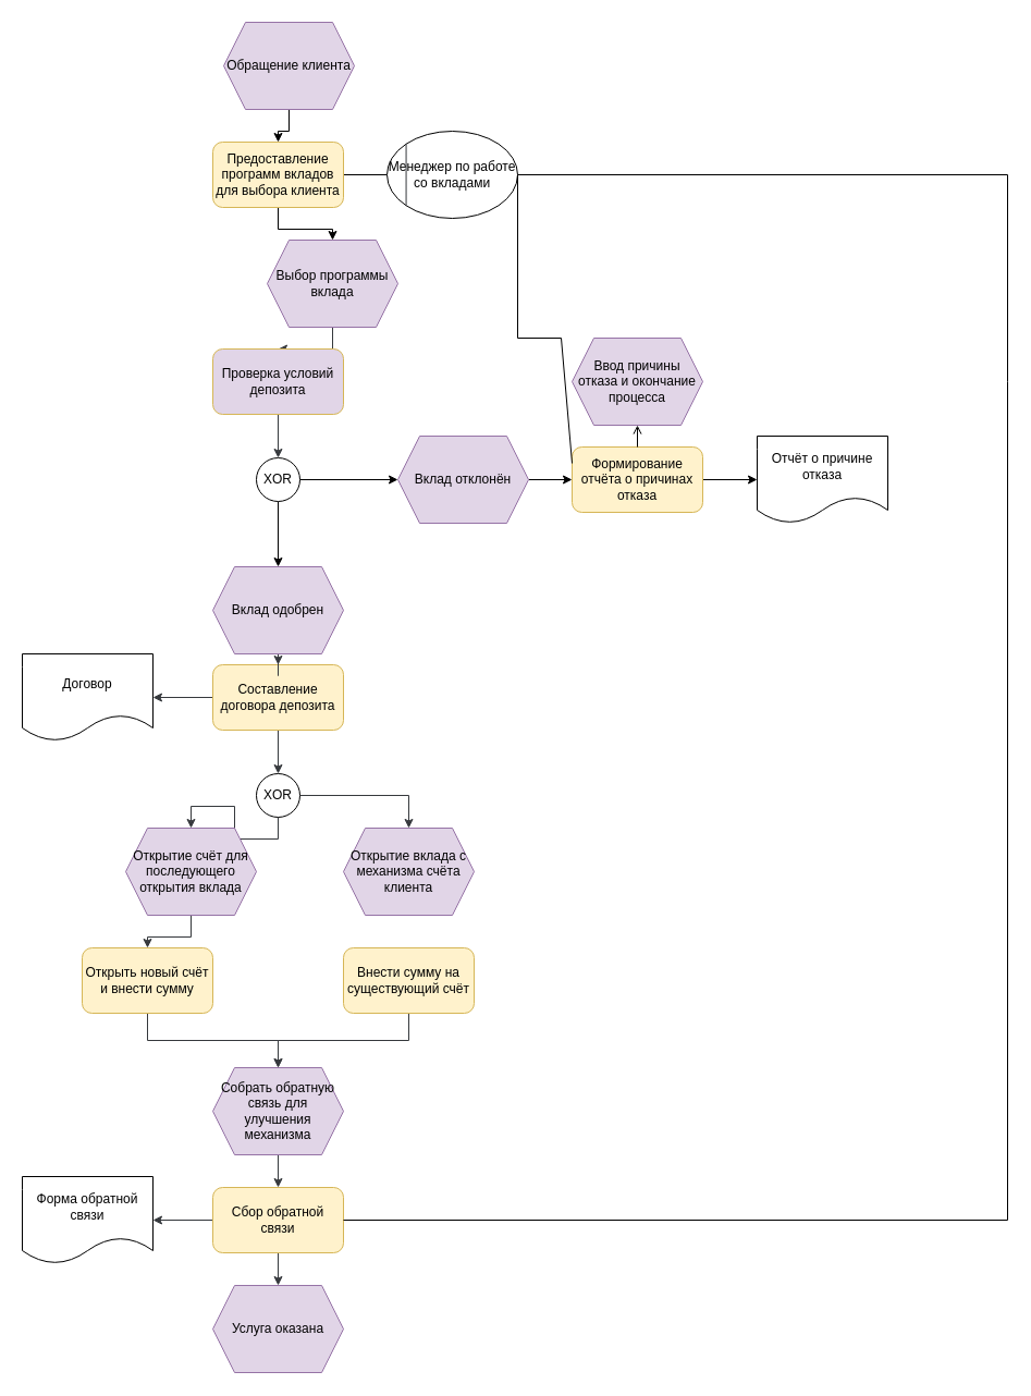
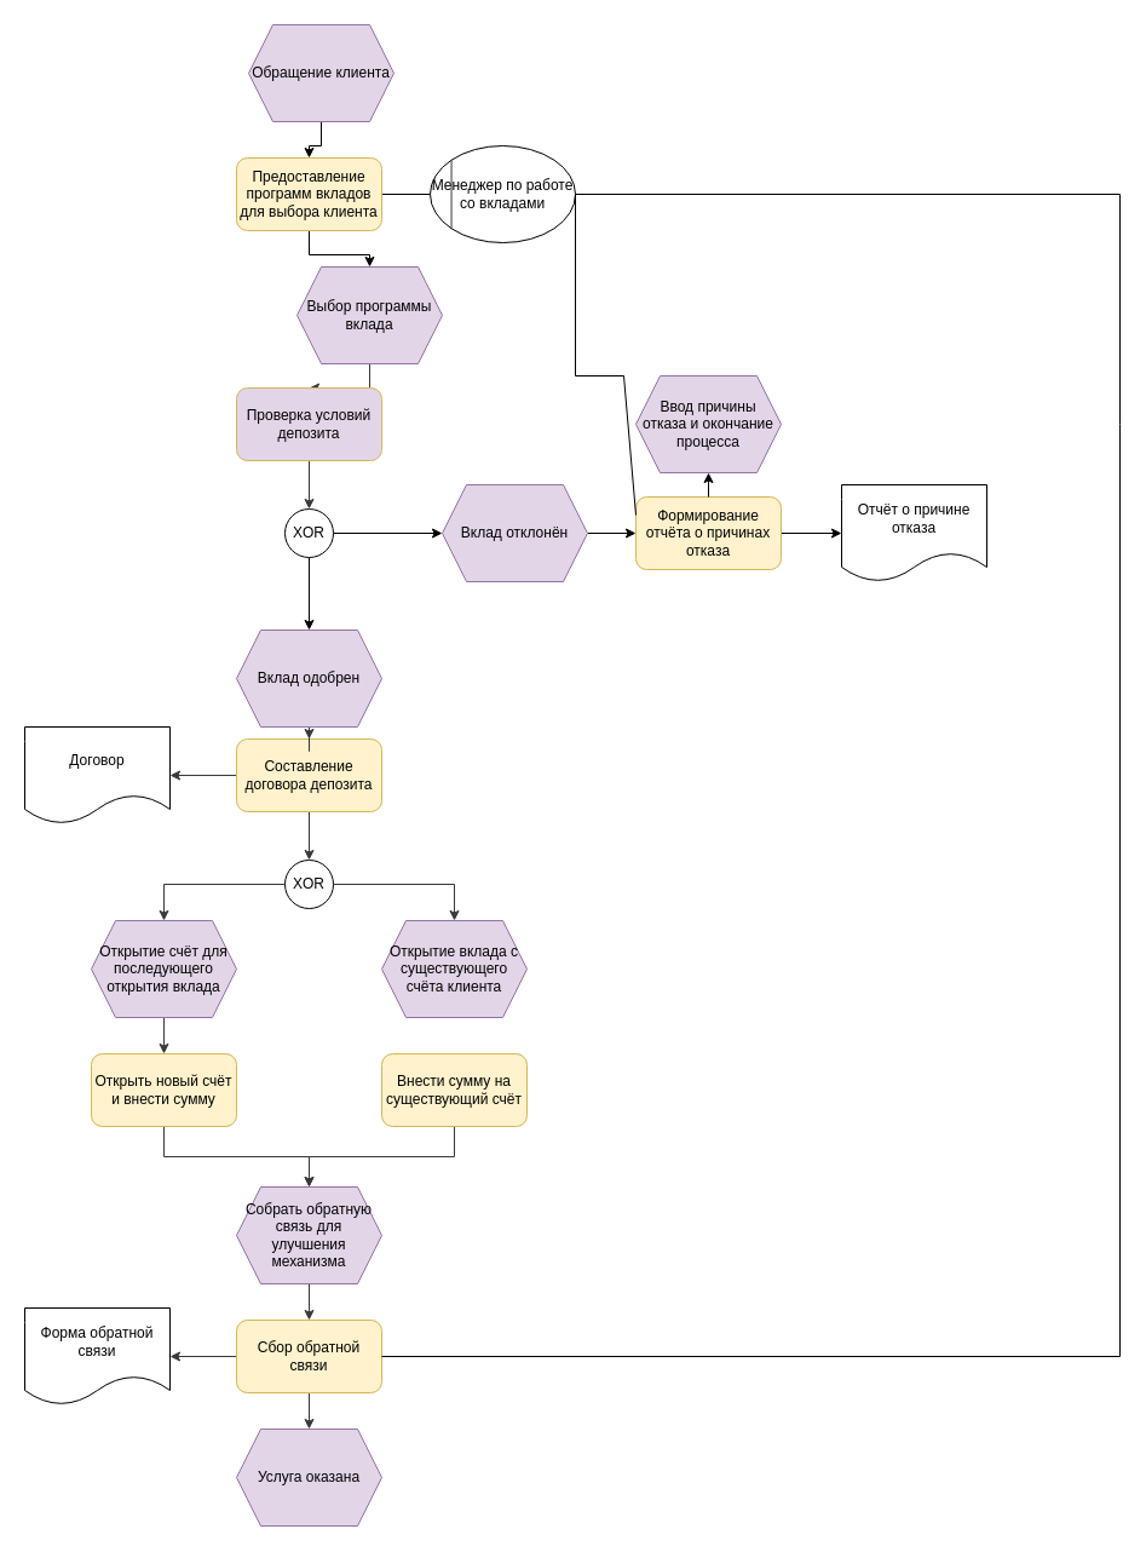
- <mxCell id="19" value="" style="endArrow=open;html=1;rounded=0;exitX=0.5;exitY=0;exitDx=0;exitDy=0;entryX=0.5;entryY=1;entryDx=0;entryDy=0;" parent="1" source="17" target="18" edge="1"><mxGeometry width="50" height="50" relative="1" as="geometry"><mxPoint x="585" y="50" as="sourcePoint" /><mxPoint x="635" y="0" as="targetPoint" /></mxGeometry></mxCell>
+ <mxCell id="19" value="" style="endArrow=classic;html=1;rounded=0;exitX=0.5;exitY=0;exitDx=0;exitDy=0;entryX=0.5;entryY=1;entryDx=0;entryDy=0;" parent="1" source="17" target="18" edge="1"><mxGeometry width="50" height="50" relative="1" as="geometry"><mxPoint x="585" y="50" as="sourcePoint" /><mxPoint x="635" y="0" as="targetPoint" /></mxGeometry></mxCell>
- <mxCell id="31" value="Открытие счёт для последующего открытия вклада" style="shape=hexagon;perimeter=hexagonPerimeter2;whiteSpace=wrap;html=1;fixedSize=1;fillColor=#e1d5e7;strokeColor=#9673a6;" vertex="1" parent="1"><mxGeometry x="115" y="760" width="120" height="80" as="geometry" /></mxCell>
+ <mxCell id="31" value="Открытие счёт для последующего открытия вклада" style="shape=hexagon;perimeter=hexagonPerimeter2;whiteSpace=wrap;html=1;fixedSize=1;fillColor=#e1d5e7;strokeColor=#9673a6;" vertex="1" parent="1"><mxGeometry x="75" y="760" width="120" height="80" as="geometry" /></mxCell>
- <mxCell id="32" value="Открытие вклада с механизма счёта клиента" style="shape=hexagon;perimeter=hexagonPerimeter2;whiteSpace=wrap;html=1;fixedSize=1;fillColor=#e1d5e7;strokeColor=#9673a6;" vertex="1" parent="1"><mxGeometry x="315" y="760" width="120" height="80" as="geometry" /></mxCell>
+ <mxCell id="32" value="Открытие вклада с существующего счёта клиента" style="shape=hexagon;perimeter=hexagonPerimeter2;whiteSpace=wrap;html=1;fixedSize=1;fillColor=#e1d5e7;strokeColor=#9673a6;" vertex="1" parent="1"><mxGeometry x="315" y="760" width="120" height="80" as="geometry" /></mxCell>
